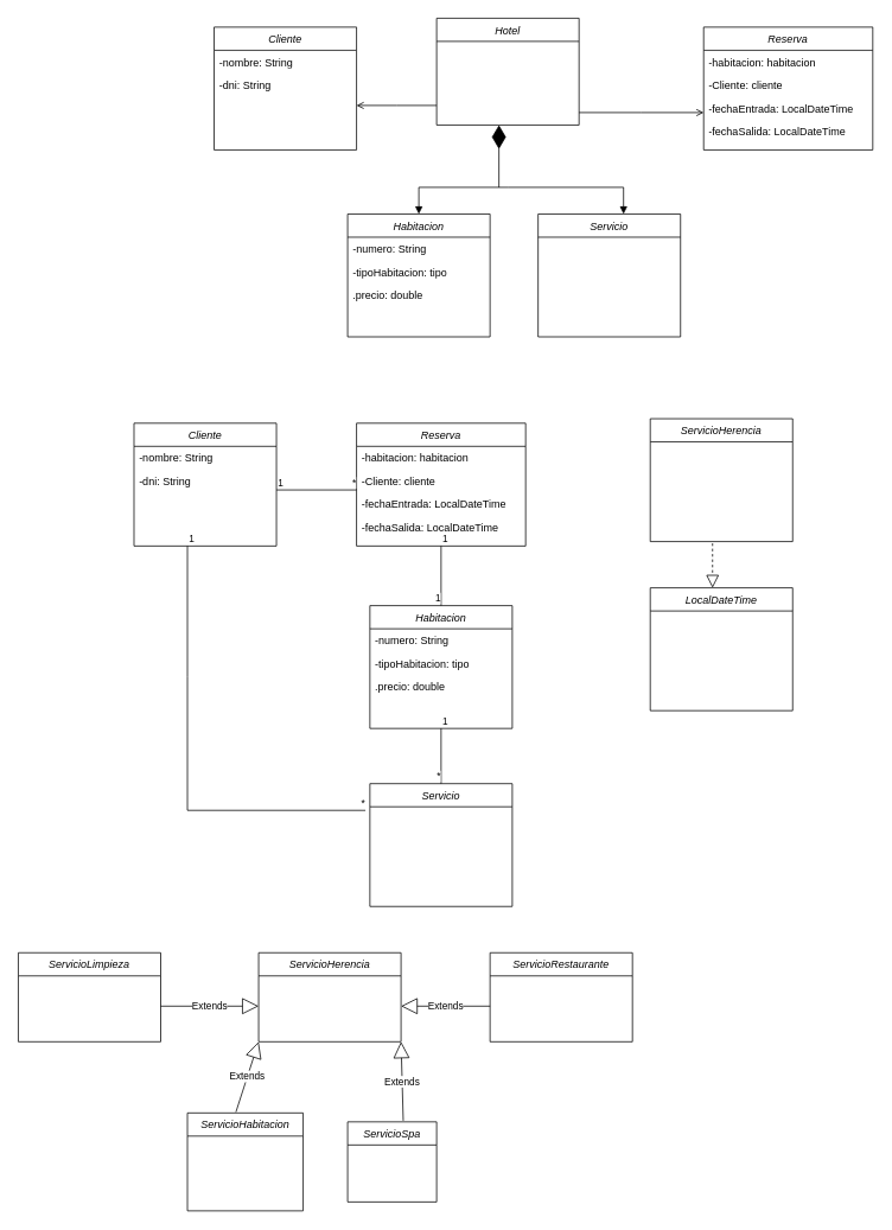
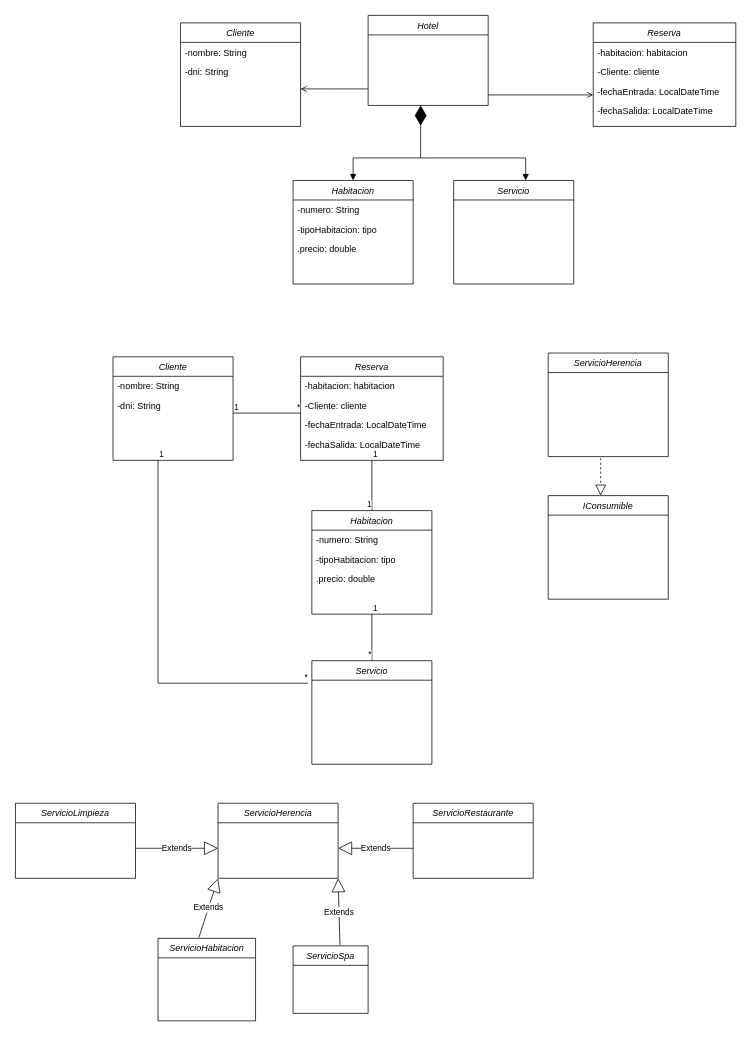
- <mxCell id="33" value="LocalDateTime" style="swimlane;fontStyle=2;align=center;verticalAlign=top;childLayout=stackLayout;horizontal=1;startSize=26;horizontalStack=0;resizeParent=1;resizeLast=0;collapsible=1;marginBottom=0;rounded=0;shadow=0;strokeWidth=1;" vertex="1" parent="1"><mxGeometry x="730" y="660" width="160" height="138" as="geometry"><mxRectangle x="230" y="140" width="160" height="26" as="alternateBounds" /></mxGeometry></mxCell>
+ <mxCell id="33" value="IConsumible" style="swimlane;fontStyle=2;align=center;verticalAlign=top;childLayout=stackLayout;horizontal=1;startSize=26;horizontalStack=0;resizeParent=1;resizeLast=0;collapsible=1;marginBottom=0;rounded=0;shadow=0;strokeWidth=1;" vertex="1" parent="1"><mxGeometry x="730" y="660" width="160" height="138" as="geometry"><mxRectangle x="230" y="140" width="160" height="26" as="alternateBounds" /></mxGeometry></mxCell>
